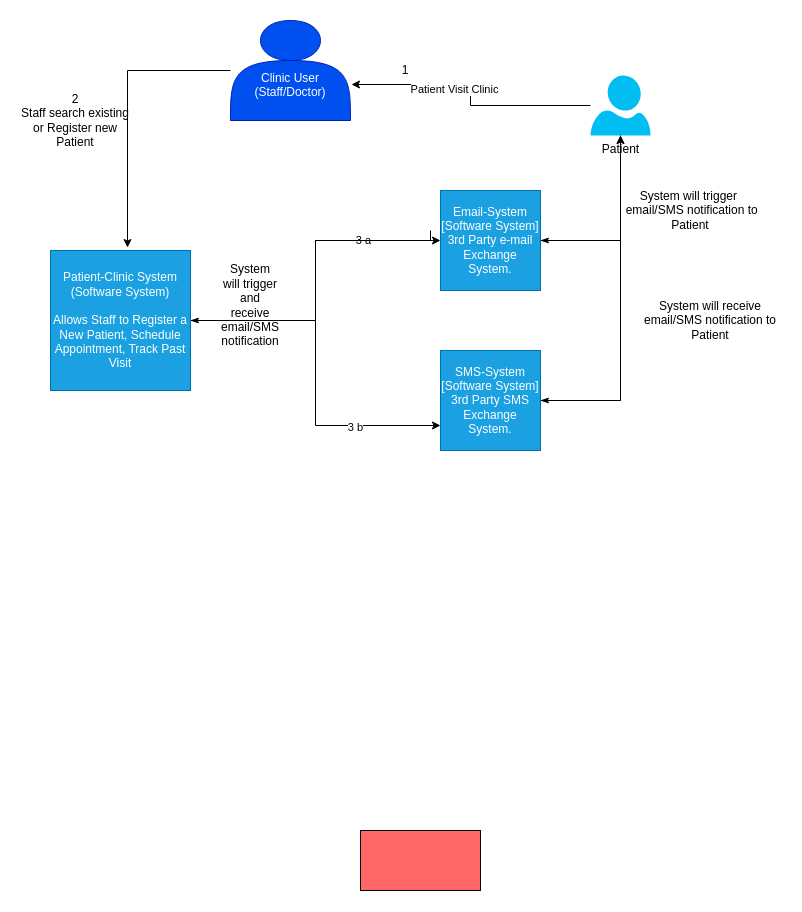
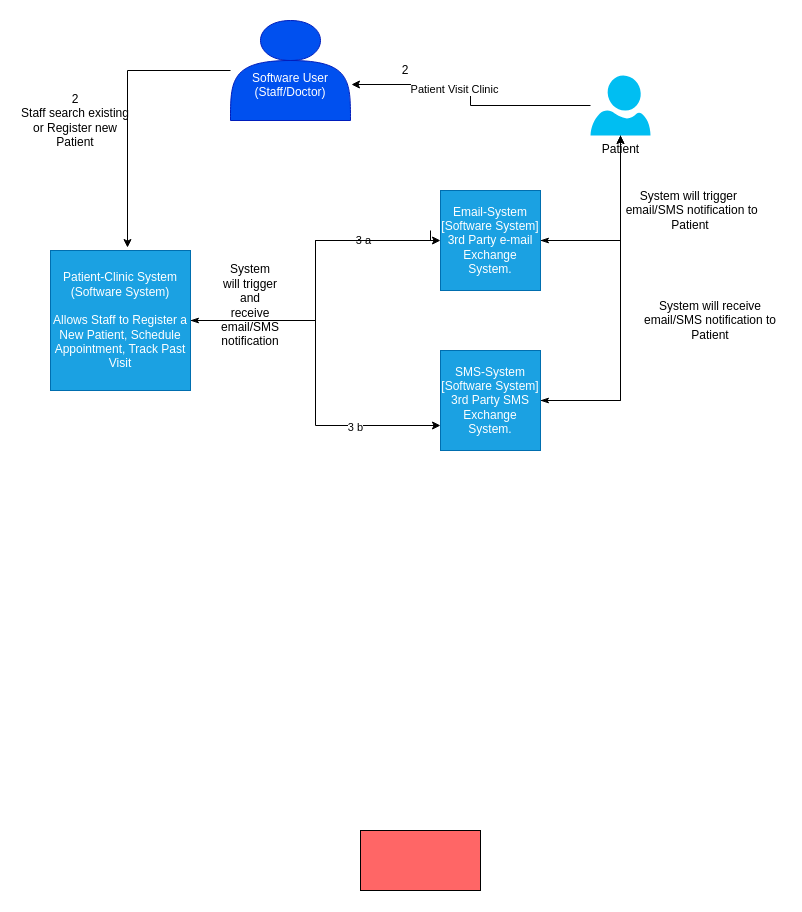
- <mxCell id="3" value="&lt;br&gt;&lt;br&gt;Clinic User&lt;br&gt;(Staff/Doctor)" style="shape=actor;whiteSpace=wrap;html=1;fillColor=#0050ef;fontColor=#ffffff;strokeColor=#001DBC;" parent="1" vertex="1"><mxGeometry x="230" y="20" width="120" height="100" as="geometry" /></mxCell>
+ <mxCell id="3" value="&lt;br&gt;&lt;br&gt;Software User&lt;br&gt;(Staff/Doctor)" style="shape=actor;whiteSpace=wrap;html=1;fillColor=#0050ef;fontColor=#ffffff;strokeColor=#001DBC;" parent="1" vertex="1"><mxGeometry x="230" y="20" width="120" height="100" as="geometry" /></mxCell>
- <mxCell id="19" value="1" style="text;html=1;strokeColor=none;fillColor=none;align=center;verticalAlign=middle;whiteSpace=wrap;rounded=0;" parent="1" vertex="1"><mxGeometry x="390" y="65" width="30" height="10" as="geometry" /></mxCell>
+ <mxCell id="19" value="2" style="text;html=1;strokeColor=none;fillColor=none;align=center;verticalAlign=middle;whiteSpace=wrap;rounded=0;" parent="1" vertex="1"><mxGeometry x="390" y="65" width="30" height="10" as="geometry" /></mxCell>
